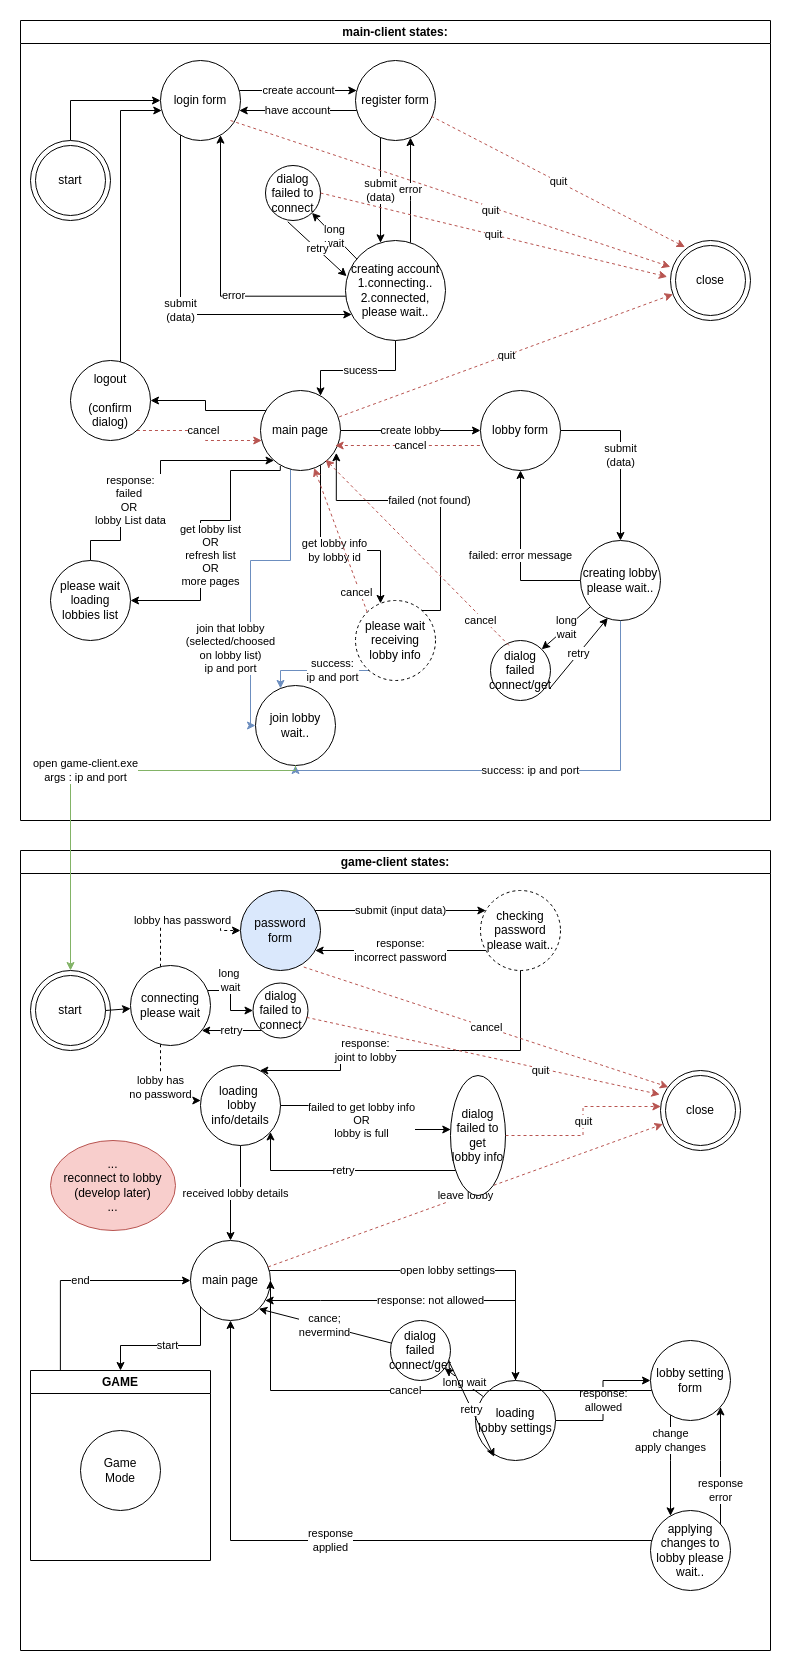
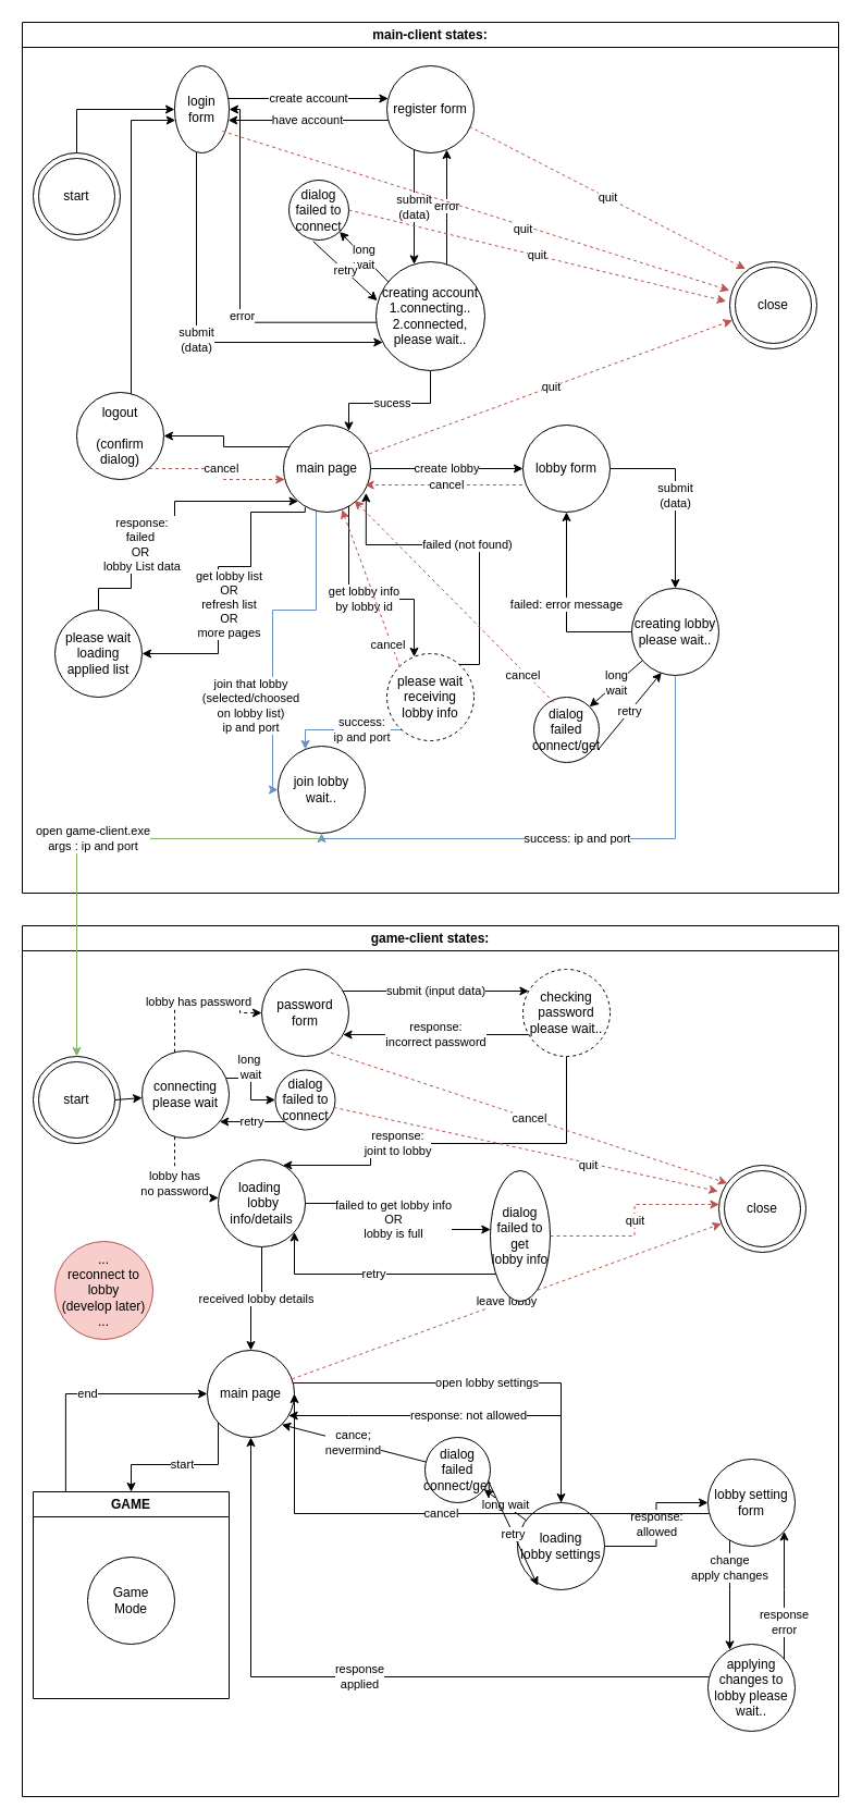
- <mxCell id="7" value="login form" style="ellipse;whiteSpace=wrap;html=1;aspect=fixed;" vertex="1" parent="2"><mxGeometry x="140" y="40" width="80" height="80" as="geometry" /></mxCell>
+ <mxCell id="7" value="login form" style="ellipse;whiteSpace=wrap;html=1;aspect=fixed;" vertex="1" parent="2"><mxGeometry x="140" y="40" width="50" height="80" as="geometry" /></mxCell>
- <mxCell id="29" value="please wait&lt;br&gt;loading lobbies list" style="ellipse;whiteSpace=wrap;html=1;aspect=fixed;" vertex="1" parent="2"><mxGeometry x="30" y="540" width="80" height="80" as="geometry" /></mxCell>
+ <mxCell id="29" value="please wait&lt;br&gt;loading applied list" style="ellipse;whiteSpace=wrap;html=1;aspect=fixed;" vertex="1" parent="2"><mxGeometry x="30" y="540" width="80" height="80" as="geometry" /></mxCell>
- <mxCell id="57" value="password form" style="ellipse;whiteSpace=wrap;html=1;aspect=fixed;fillColor=#dae8fc;" vertex="1" parent="52"><mxGeometry x="220" y="40" width="80" height="80" as="geometry" /></mxCell>
+ <mxCell id="57" value="password form" style="ellipse;whiteSpace=wrap;html=1;aspect=fixed;" vertex="1" parent="52"><mxGeometry x="220" y="40" width="80" height="80" as="geometry" /></mxCell>
- <mxCell id="87" value="...&lt;br&gt;reconnect to lobby&lt;br&gt;(develop later)&lt;br&gt;..." style="ellipse;whiteSpace=wrap;html=1;aspect=fixed;fillColor=#f8cecc;strokeColor=#b85450;" vertex="1" parent="52"><mxGeometry x="30" y="290" width="125" height="90" as="geometry" /></mxCell>
+ <mxCell id="87" value="...&lt;br&gt;reconnect to lobby&lt;br&gt;(develop later)&lt;br&gt;..." style="ellipse;whiteSpace=wrap;html=1;aspect=fixed;fillColor=#f8cecc;strokeColor=#b85450;" vertex="1" parent="52"><mxGeometry x="30" y="290" width="90" height="90" as="geometry" /></mxCell>
